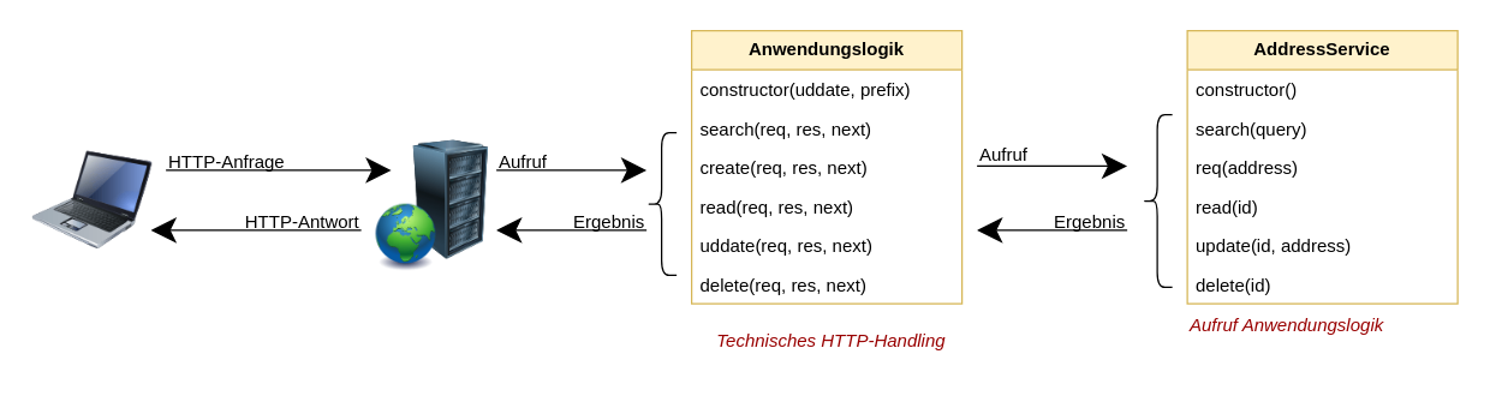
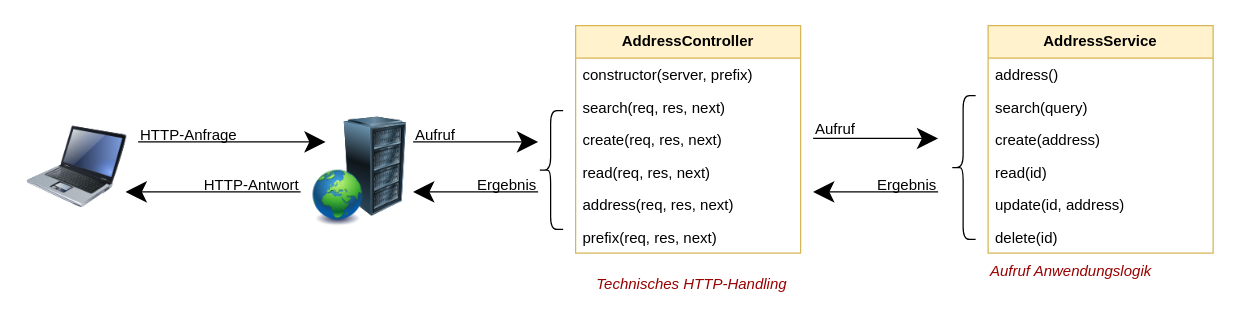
- <mxCell id="7" value="Anwendungslogik" style="swimlane;fontStyle=1;childLayout=stackLayout;horizontal=1;startSize=26;fillColor=#fff2cc;horizontalStack=0;resizeParent=1;resizeParentMax=0;resizeLast=0;collapsible=0;marginBottom=0;whiteSpace=wrap;html=1;strokeColor=#d6b656;swimlaneFillColor=#FFFFFF;" parent="1" vertex="1"><mxGeometry x="460" y="20" width="180" height="182" as="geometry" /></mxCell>
+ <mxCell id="7" value="AddressController" style="swimlane;fontStyle=1;childLayout=stackLayout;horizontal=1;startSize=26;fillColor=#fff2cc;horizontalStack=0;resizeParent=1;resizeParentMax=0;resizeLast=0;collapsible=0;marginBottom=0;whiteSpace=wrap;html=1;strokeColor=#d6b656;swimlaneFillColor=#FFFFFF;" parent="1" vertex="1"><mxGeometry x="460" y="20" width="180" height="182" as="geometry" /></mxCell>
- <mxCell id="15" value="constructor()" style="text;strokeColor=none;fillColor=none;align=left;verticalAlign=top;spacingLeft=4;spacingRight=4;overflow=hidden;rotatable=0;points=[[0,0.5],[1,0.5]];portConstraint=eastwest;whiteSpace=wrap;html=1;fontStyle=0" parent="14" vertex="1"><mxGeometry y="26" width="180" height="26" as="geometry" /></mxCell>
+ <mxCell id="15" value="address()" style="text;strokeColor=none;fillColor=none;align=left;verticalAlign=top;spacingLeft=4;spacingRight=4;overflow=hidden;rotatable=0;points=[[0,0.5],[1,0.5]];portConstraint=eastwest;whiteSpace=wrap;html=1;fontStyle=0" parent="14" vertex="1"><mxGeometry y="26" width="180" height="26" as="geometry" /></mxCell>
- <mxCell id="8" value="&lt;div&gt;constructor(uddate, prefix)&lt;/div&gt;" style="text;strokeColor=none;fillColor=none;align=left;verticalAlign=top;spacingLeft=4;spacingRight=4;overflow=hidden;rotatable=0;points=[[0,0.5],[1,0.5]];portConstraint=eastwest;whiteSpace=wrap;html=1;fontStyle=0" parent="7" vertex="1"><mxGeometry y="26" width="180" height="26" as="geometry" /></mxCell>
+ <mxCell id="8" value="&lt;div&gt;constructor(server, prefix)&lt;/div&gt;" style="text;strokeColor=none;fillColor=none;align=left;verticalAlign=top;spacingLeft=4;spacingRight=4;overflow=hidden;rotatable=0;points=[[0,0.5],[1,0.5]];portConstraint=eastwest;whiteSpace=wrap;html=1;fontStyle=0" parent="7" vertex="1"><mxGeometry y="26" width="180" height="26" as="geometry" /></mxCell>
- <mxCell id="17" value="req(address)" style="text;strokeColor=none;fillColor=none;align=left;verticalAlign=top;spacingLeft=4;spacingRight=4;overflow=hidden;rotatable=0;points=[[0,0.5],[1,0.5]];portConstraint=eastwest;whiteSpace=wrap;html=1;" parent="14" vertex="1"><mxGeometry y="78" width="180" height="26" as="geometry" /></mxCell>
+ <mxCell id="17" value="create(address)" style="text;strokeColor=none;fillColor=none;align=left;verticalAlign=top;spacingLeft=4;spacingRight=4;overflow=hidden;rotatable=0;points=[[0,0.5],[1,0.5]];portConstraint=eastwest;whiteSpace=wrap;html=1;" parent="14" vertex="1"><mxGeometry y="78" width="180" height="26" as="geometry" /></mxCell>
- <mxCell id="12" value="uddate(req, res, next)" style="text;strokeColor=none;fillColor=none;align=left;verticalAlign=top;spacingLeft=4;spacingRight=4;overflow=hidden;rotatable=0;points=[[0,0.5],[1,0.5]];portConstraint=eastwest;whiteSpace=wrap;html=1;" parent="7" vertex="1"><mxGeometry y="130" width="180" height="26" as="geometry" /></mxCell>
+ <mxCell id="12" value="address(req, res, next)" style="text;strokeColor=none;fillColor=none;align=left;verticalAlign=top;spacingLeft=4;spacingRight=4;overflow=hidden;rotatable=0;points=[[0,0.5],[1,0.5]];portConstraint=eastwest;whiteSpace=wrap;html=1;" parent="7" vertex="1"><mxGeometry y="130" width="180" height="26" as="geometry" /></mxCell>
- <mxCell id="13" value="delete(req, res, next)" style="text;strokeColor=none;fillColor=none;align=left;verticalAlign=top;spacingLeft=4;spacingRight=4;overflow=hidden;rotatable=0;points=[[0,0.5],[1,0.5]];portConstraint=eastwest;whiteSpace=wrap;html=1;" parent="7" vertex="1"><mxGeometry y="156" width="180" height="26" as="geometry" /></mxCell>
+ <mxCell id="13" value="prefix(req, res, next)" style="text;strokeColor=none;fillColor=none;align=left;verticalAlign=top;spacingLeft=4;spacingRight=4;overflow=hidden;rotatable=0;points=[[0,0.5],[1,0.5]];portConstraint=eastwest;whiteSpace=wrap;html=1;" parent="7" vertex="1"><mxGeometry y="156" width="180" height="26" as="geometry" /></mxCell>
